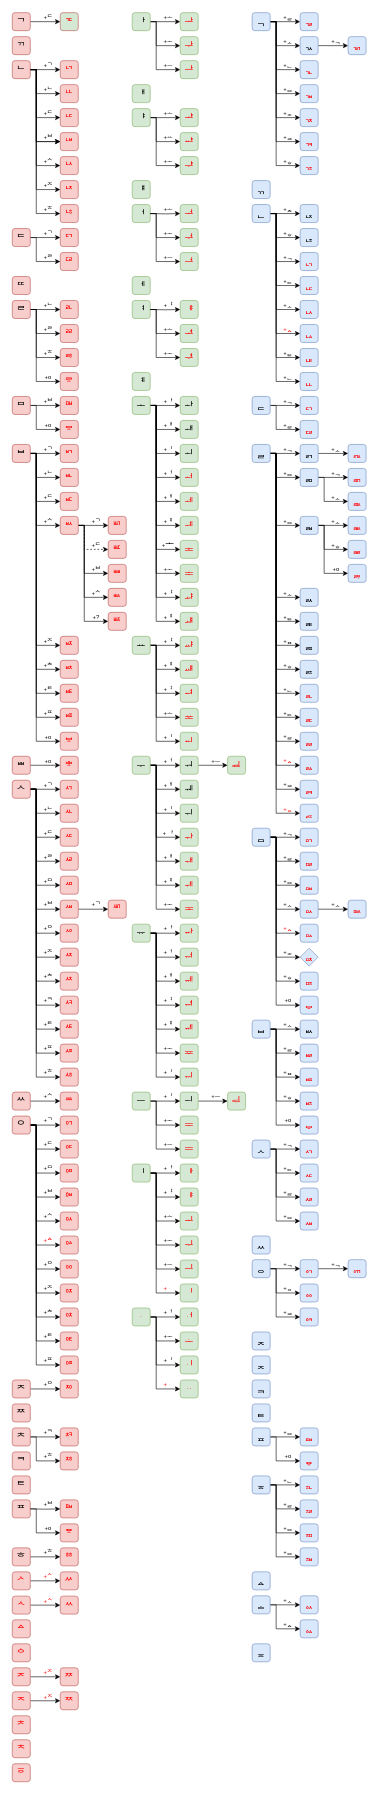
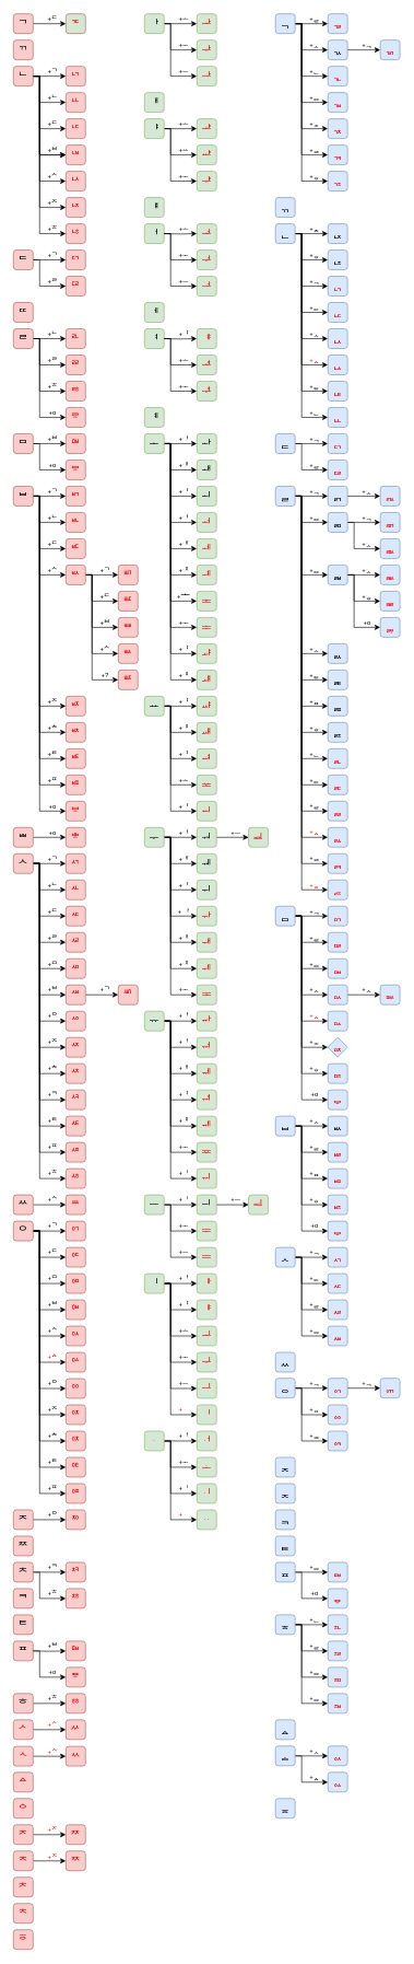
- <mxCell id="129" style="edgeStyle=orthogonalEdgeStyle;rounded=0;orthogonalLoop=1;jettySize=auto;html=1;fontSize=16;fontColor=#FF0000;dashed=1;" parent="1" source="133" target="140" edge="1"><mxGeometry relative="1" as="geometry"><Array as="points"><mxPoint x="140" y="875" /><mxPoint x="140" y="915" /></Array></mxGeometry></mxCell>
+ <mxCell id="129" style="edgeStyle=orthogonalEdgeStyle;rounded=0;orthogonalLoop=1;jettySize=auto;html=1;fontSize=16;fontColor=#FF0000;" parent="1" source="133" target="140" edge="1"><mxGeometry relative="1" as="geometry"><Array as="points"><mxPoint x="140" y="875" /><mxPoint x="140" y="915" /></Array></mxGeometry></mxCell>
